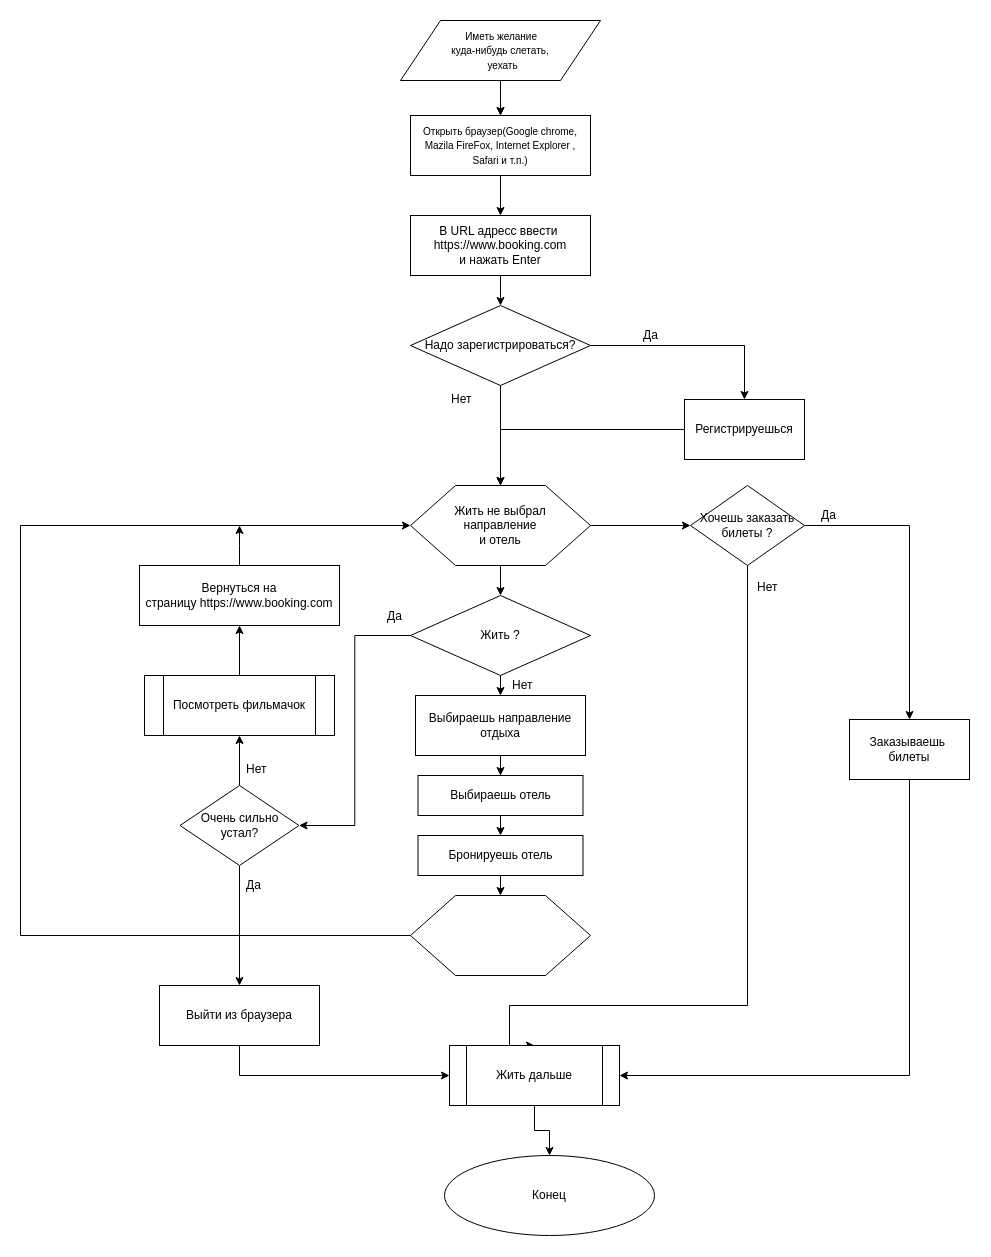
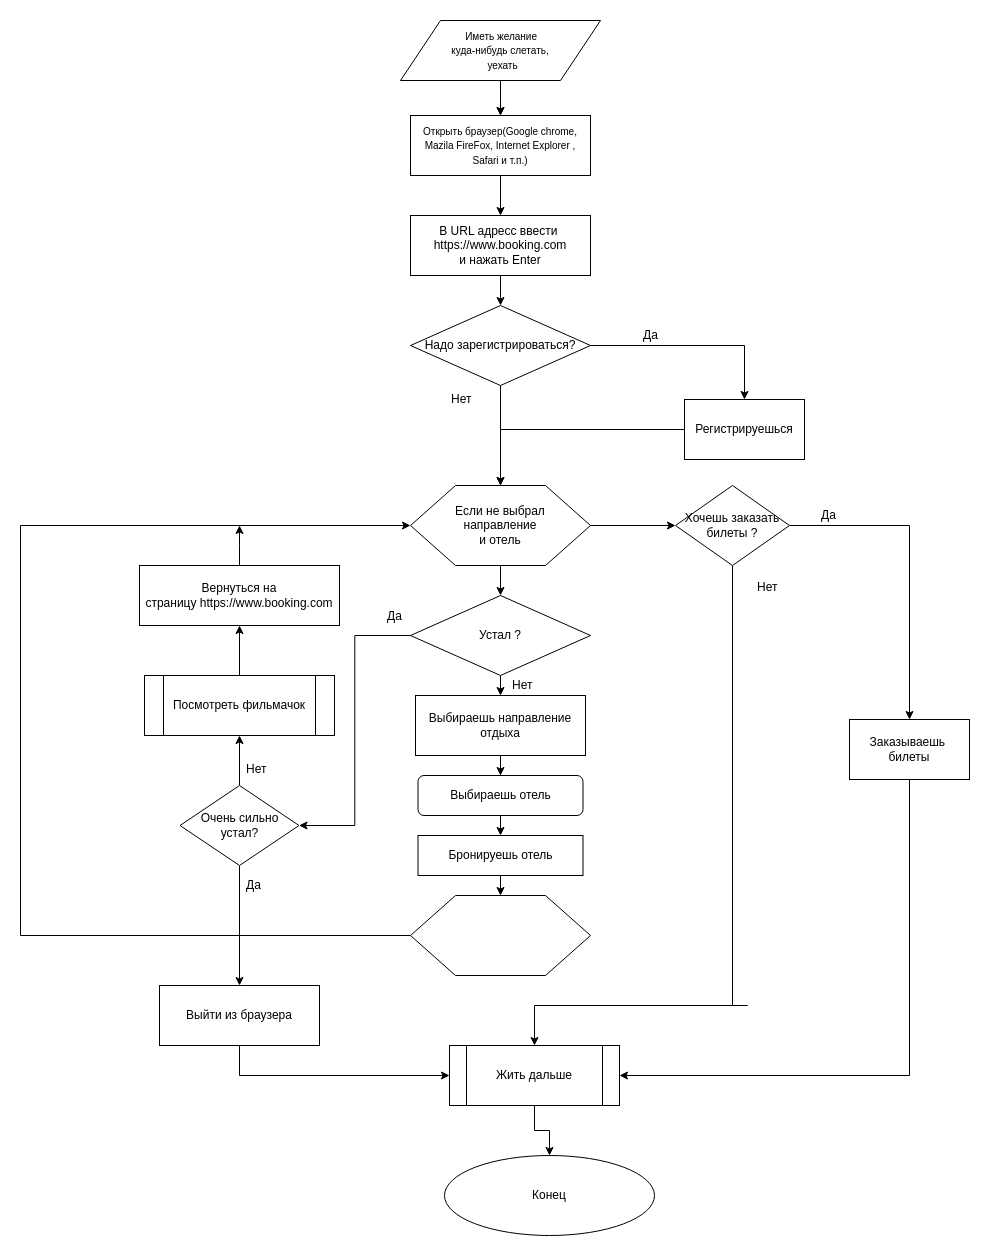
- <mxCell id="20" value="Жить не выбрал &lt;br&gt;направление&lt;br&gt;и отель" style="shape=hexagon;perimeter=hexagonPerimeter2;whiteSpace=wrap;html=1;" parent="1" vertex="1"><mxGeometry x="410" y="485" width="180" height="80" as="geometry" /></mxCell>
+ <mxCell id="20" value="Если не выбрал &lt;br&gt;направление&lt;br&gt;и отель" style="shape=hexagon;perimeter=hexagonPerimeter2;whiteSpace=wrap;html=1;" parent="1" vertex="1"><mxGeometry x="410" y="485" width="180" height="80" as="geometry" /></mxCell>
- <mxCell id="33" value="Хочешь заказать билеты ?" style="rhombus;whiteSpace=wrap;html=1;" parent="1" vertex="1"><mxGeometry x="690" y="485" width="114" height="80" as="geometry" /></mxCell>
+ <mxCell id="33" value="Хочешь заказать билеты ?" style="rhombus;whiteSpace=wrap;html=1;" parent="1" vertex="1"><mxGeometry x="675" y="485" width="114" height="80" as="geometry" /></mxCell>
- <mxCell id="44" value="Жить ?" style="rhombus;whiteSpace=wrap;html=1;" parent="1" vertex="1"><mxGeometry x="410" y="595" width="180" height="80" as="geometry" /></mxCell>
+ <mxCell id="44" value="Устал ?" style="rhombus;whiteSpace=wrap;html=1;" parent="1" vertex="1"><mxGeometry x="410" y="595" width="180" height="80" as="geometry" /></mxCell>
- <mxCell id="50" value="Выбираешь отель" style="rounded=0;whiteSpace=wrap;html=1;" vertex="1" parent="1"><mxGeometry x="417.5" y="775" width="165" height="40" as="geometry" /></mxCell>
+ <mxCell id="50" value="Выбираешь отель" style="whiteSpace=wrap;html=1;rounded=1;" vertex="1" parent="1"><mxGeometry x="417.5" y="775" width="165" height="40" as="geometry" /></mxCell>
